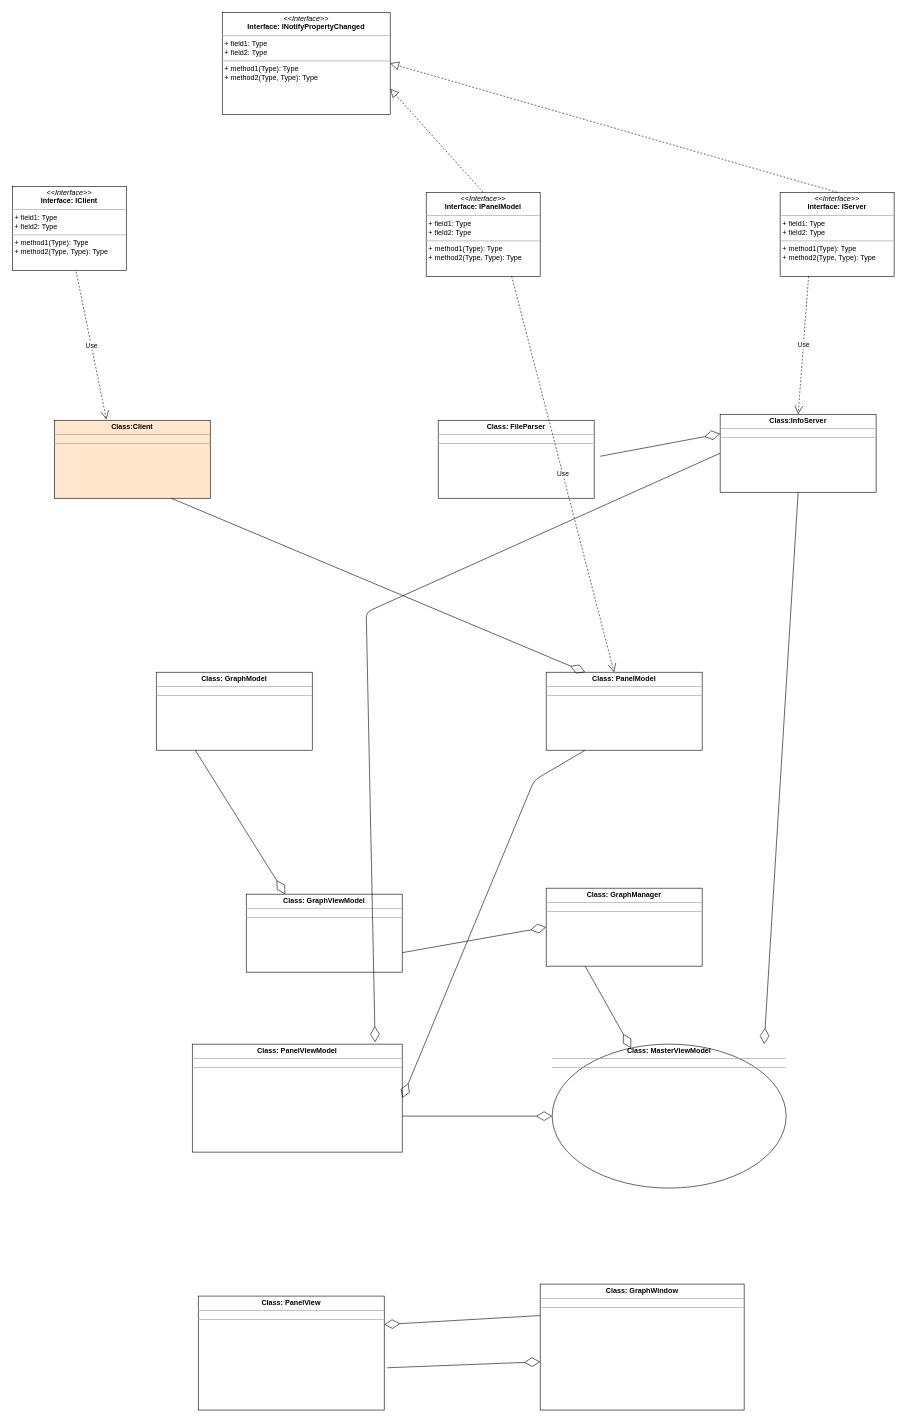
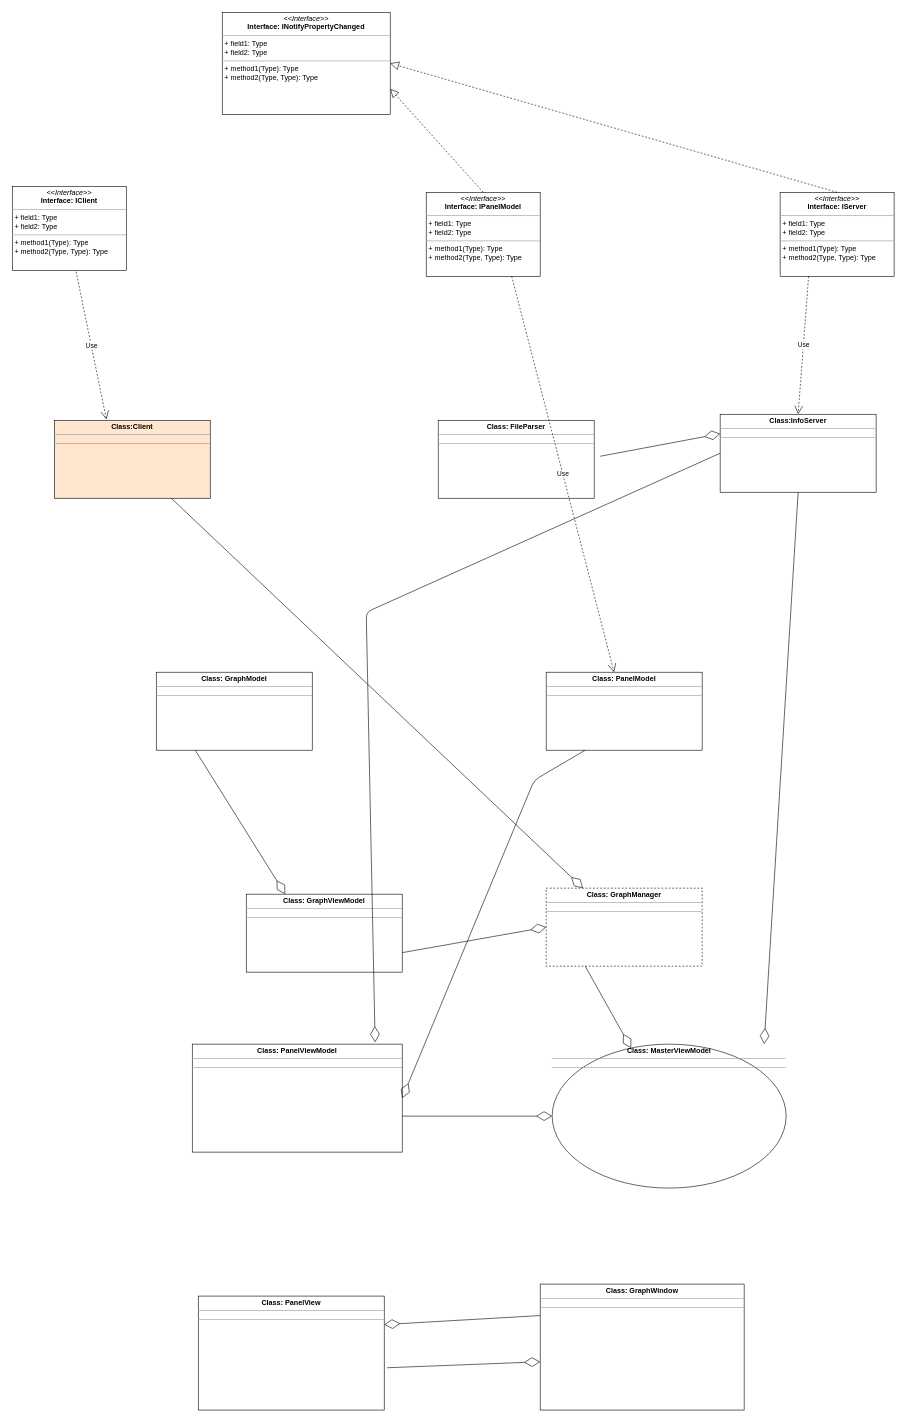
- <mxCell id="26" value="" style="endArrow=diamondThin;endFill=0;endSize=24;html=1;entryX=0.25;entryY=0;entryDx=0;entryDy=0;exitX=0.75;exitY=1;exitDx=0;exitDy=0;" edge="1" parent="1" source="11" target="8"><mxGeometry width="160" relative="1" as="geometry"><mxPoint x="400" y="840" as="sourcePoint" /><mxPoint x="560" y="840" as="targetPoint" /></mxGeometry></mxCell>
+ <mxCell id="26" value="" style="endArrow=diamondThin;endFill=0;endSize=24;html=1;exitX=0.75;exitY=1;exitDx=0;exitDy=0;" edge="1" parent="1" source="11" target="12"><mxGeometry width="160" relative="1" as="geometry"><mxPoint x="400" y="840" as="sourcePoint" /><mxPoint x="560" y="840" as="targetPoint" /></mxGeometry></mxCell>
- <mxCell id="12" value="&lt;p style=&quot;margin: 0px ; margin-top: 4px ; text-align: center&quot;&gt;&lt;b&gt;Class: GraphManager&lt;br&gt;&lt;/b&gt;&lt;/p&gt;&lt;hr size=&quot;1&quot;&gt;&lt;div style=&quot;height: 2px&quot;&gt;&lt;/div&gt;&lt;hr size=&quot;1&quot;&gt;&lt;div style=&quot;height: 2px&quot;&gt;&lt;/div&gt;" style="verticalAlign=top;align=left;overflow=fill;fontSize=12;fontFamily=Helvetica;html=1;" vertex="1" parent="1"><mxGeometry x="910" y="1480" width="260" height="130" as="geometry" /></mxCell>
+ <mxCell id="12" value="&lt;p style=&quot;margin: 0px ; margin-top: 4px ; text-align: center&quot;&gt;&lt;b&gt;Class: GraphManager&lt;br&gt;&lt;/b&gt;&lt;/p&gt;&lt;hr size=&quot;1&quot;&gt;&lt;div style=&quot;height: 2px&quot;&gt;&lt;/div&gt;&lt;hr size=&quot;1&quot;&gt;&lt;div style=&quot;height: 2px&quot;&gt;&lt;/div&gt;" style="verticalAlign=top;align=left;overflow=fill;fontSize=12;fontFamily=Helvetica;html=1;dashed=1;" vertex="1" parent="1"><mxGeometry x="910" y="1480" width="260" height="130" as="geometry" /></mxCell>
